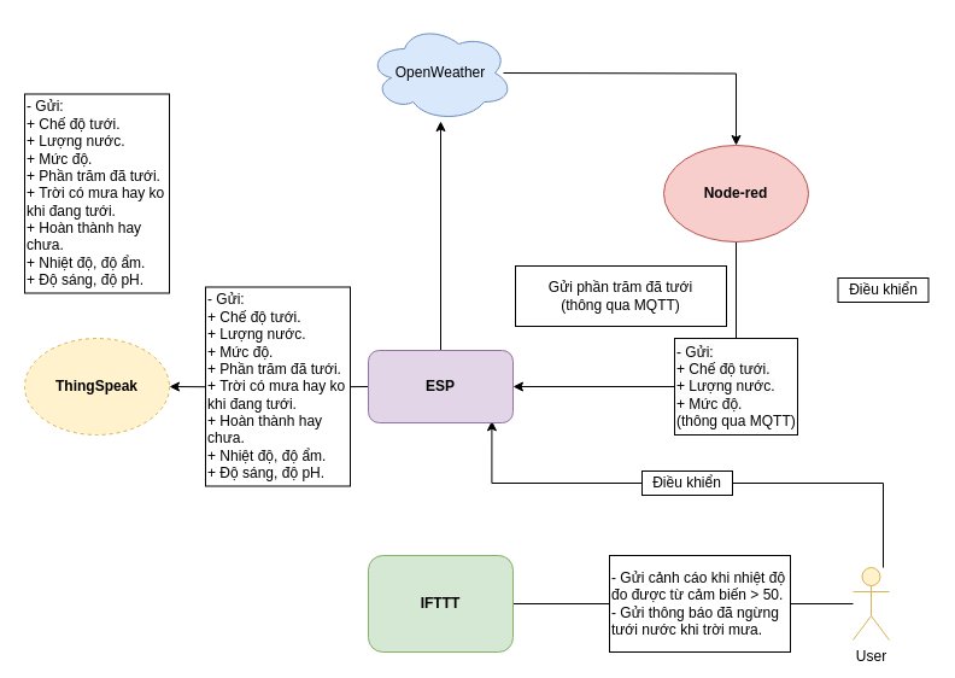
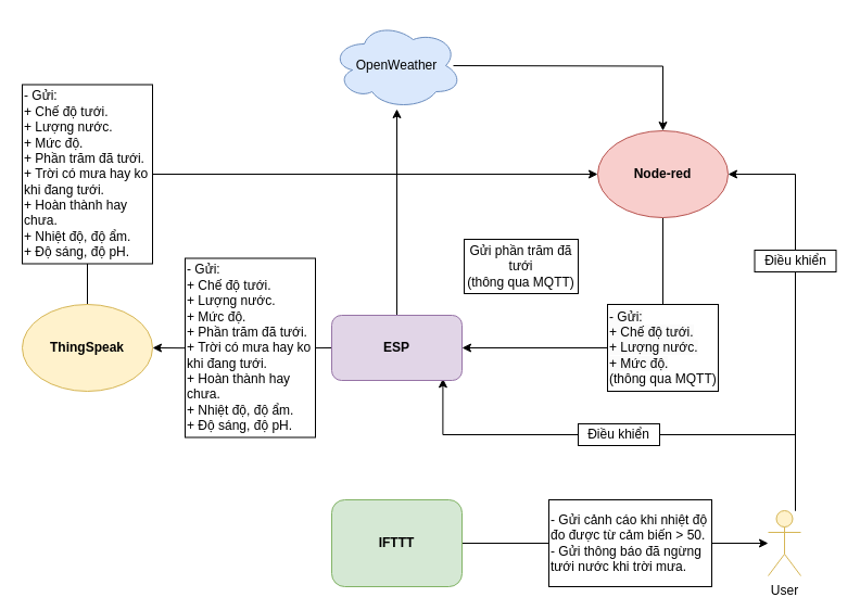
+ <mxCell id="2" style="edgeStyle=orthogonalEdgeStyle;rounded=0;orthogonalLoop=1;jettySize=auto;html=1;entryX=0;entryY=0.5;entryDx=0;entryDy=0;" edge="1" parent="1" source="3" target="7"><mxGeometry relative="1" as="geometry"><mxPoint x="80" y="150" as="targetPoint" /><Array as="points"><mxPoint x="80" y="160" /></Array></mxGeometry></mxCell>
- <mxCell id="19" value="Gửi phần trăm đã tưới&lt;br&gt;(thông qua MQTT)" style="rounded=0;whiteSpace=wrap;html=1;" vertex="1" parent="1"><mxGeometry x="427" y="220" width="175" height="50" as="geometry" /></mxCell>
+ <mxCell id="19" value="Gửi phần trăm đã tưới&lt;br&gt;(thông qua MQTT)" style="rounded=0;whiteSpace=wrap;html=1;" vertex="1" parent="1"><mxGeometry x="427" y="220" width="105" height="50" as="geometry" /></mxCell>
- <mxCell id="3" value="ThingSpeak" style="ellipse;whiteSpace=wrap;html=1;fillColor=#fff2cc;strokeColor=#d6b656;fontStyle=1;dashed=1;" vertex="1" parent="1"><mxGeometry x="20" y="280" width="120" height="80" as="geometry" /></mxCell>
+ <mxCell id="3" value="ThingSpeak" style="ellipse;whiteSpace=wrap;html=1;fillColor=#fff2cc;strokeColor=#d6b656;fontStyle=1" vertex="1" parent="1"><mxGeometry x="20" y="280" width="120" height="80" as="geometry" /></mxCell>
+ <mxCell id="9" style="edgeStyle=orthogonalEdgeStyle;rounded=0;orthogonalLoop=1;jettySize=auto;html=1;entryX=1;entryY=0.5;entryDx=0;entryDy=0;" edge="1" parent="1" source="10" target="7"><mxGeometry relative="1" as="geometry"><Array as="points"><mxPoint x="732" y="160" /></Array></mxGeometry></mxCell>
- <mxCell id="15" style="edgeStyle=orthogonalEdgeStyle;rounded=0;orthogonalLoop=1;jettySize=auto;html=1;endArrow=none;" edge="1" parent="1" source="16" target="10"><mxGeometry relative="1" as="geometry" /></mxCell>
+ <mxCell id="15" style="edgeStyle=orthogonalEdgeStyle;rounded=0;orthogonalLoop=1;jettySize=auto;html=1;" edge="1" parent="1" source="16" target="10"><mxGeometry relative="1" as="geometry" /></mxCell>
